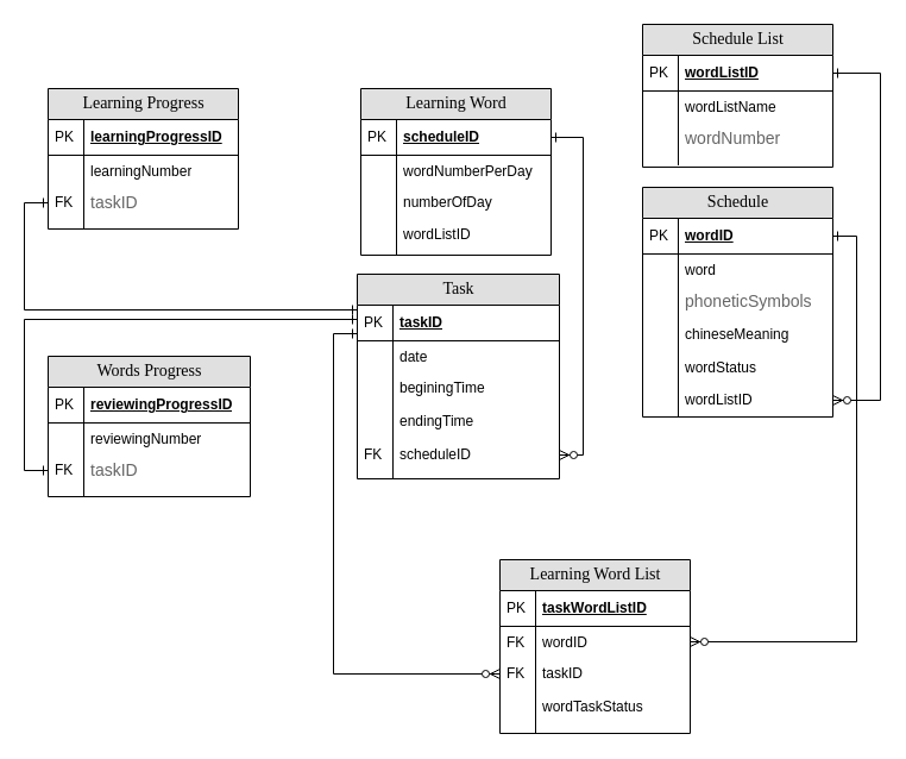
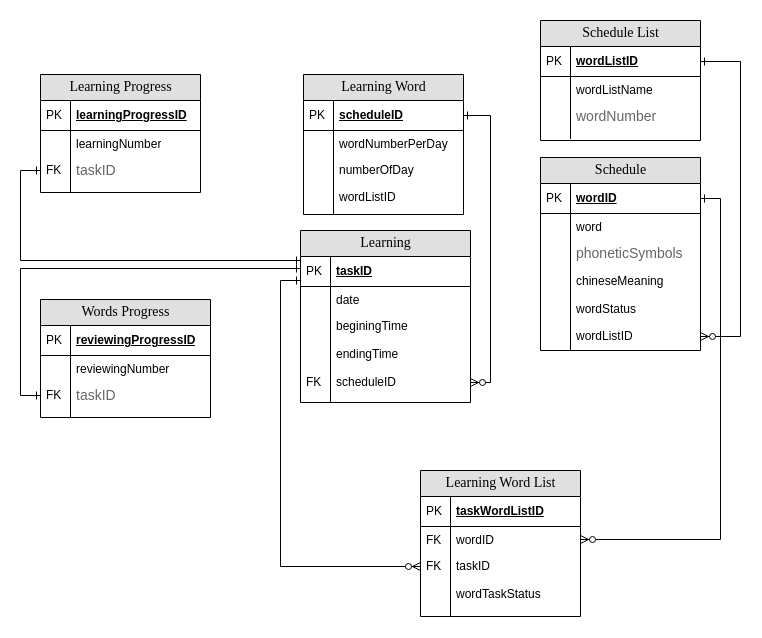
- <mxCell id="11" value="Task" style="swimlane;html=1;fontStyle=0;childLayout=stackLayout;horizontal=1;startSize=26;fillColor=#e0e0e0;horizontalStack=0;resizeParent=1;resizeLast=0;collapsible=1;marginBottom=0;swimlaneFillColor=#ffffff;align=center;rounded=0;shadow=0;comic=0;labelBackgroundColor=none;strokeColor=#000000;strokeWidth=1;fontFamily=Verdana;fontSize=14;fontColor=#000000;swimlaneLine=1;" parent="1" vertex="1"><mxGeometry x="300" y="230" width="170" height="172" as="geometry" /></mxCell>
+ <mxCell id="11" value="Learning" style="swimlane;html=1;fontStyle=0;childLayout=stackLayout;horizontal=1;startSize=26;fillColor=#e0e0e0;horizontalStack=0;resizeParent=1;resizeLast=0;collapsible=1;marginBottom=0;swimlaneFillColor=#ffffff;align=center;rounded=0;shadow=0;comic=0;labelBackgroundColor=none;strokeColor=#000000;strokeWidth=1;fontFamily=Verdana;fontSize=14;fontColor=#000000;swimlaneLine=1;" parent="1" vertex="1"><mxGeometry x="300" y="230" width="170" height="172" as="geometry" /></mxCell>
